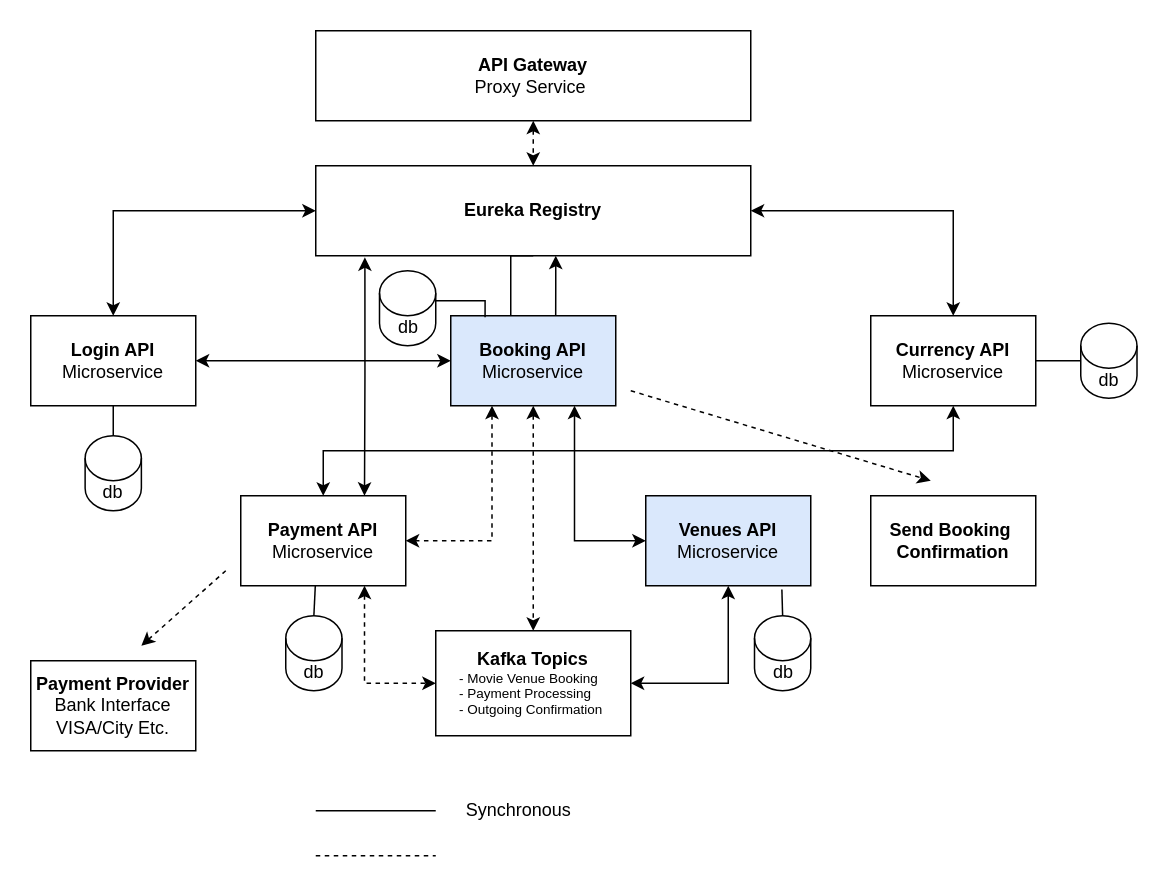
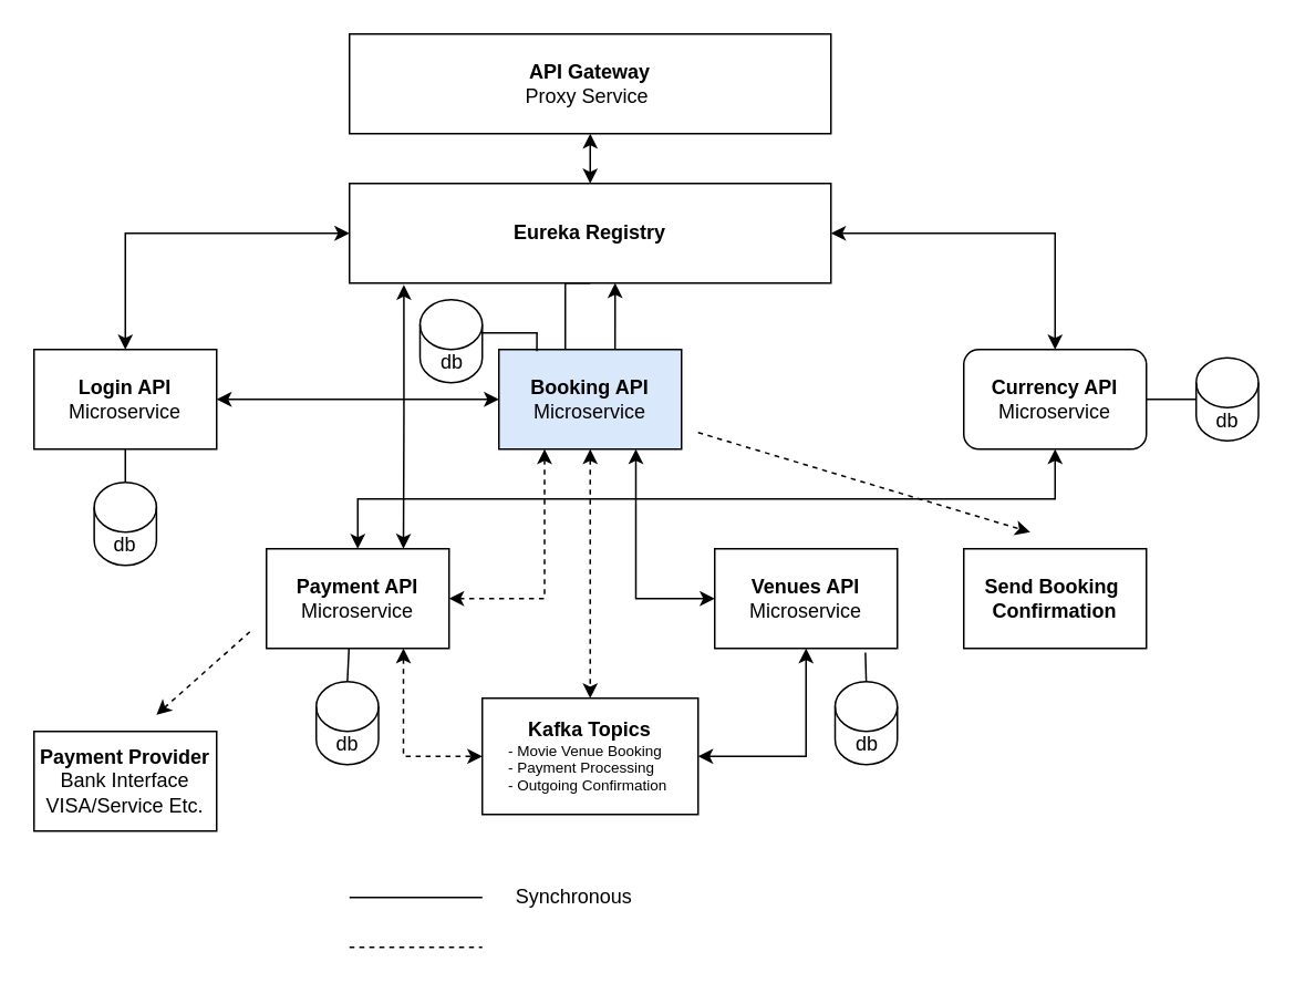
- <mxCell id="2" style="edgeStyle=orthogonalEdgeStyle;rounded=0;orthogonalLoop=1;jettySize=auto;html=1;exitX=0.5;exitY=1;exitDx=0;exitDy=0;entryX=0.5;entryY=0;entryDx=0;entryDy=0;endArrow=classic;endFill=1;startArrow=classic;startFill=1;dashed=1;" edge="1" parent="1" source="3" target="8"><mxGeometry relative="1" as="geometry" /></mxCell>
+ <mxCell id="2" style="edgeStyle=orthogonalEdgeStyle;rounded=0;orthogonalLoop=1;jettySize=auto;html=1;exitX=0.5;exitY=1;exitDx=0;exitDy=0;entryX=0.5;entryY=0;entryDx=0;entryDy=0;endArrow=classic;endFill=1;startArrow=classic;startFill=1;" edge="1" parent="1" source="3" target="8"><mxGeometry relative="1" as="geometry" /></mxCell>
- <mxCell id="21" value="&lt;b&gt;Currency API&lt;/b&gt;&lt;br&gt;Microservice" style="rounded=0;whiteSpace=wrap;html=1;" vertex="1" parent="1"><mxGeometry x="580" y="210" width="110" height="60" as="geometry" /></mxCell>
+ <mxCell id="21" value="&lt;b&gt;Currency API&lt;/b&gt;&lt;br&gt;Microservice" style="whiteSpace=wrap;html=1;rounded=1;" vertex="1" parent="1"><mxGeometry x="580" y="210" width="110" height="60" as="geometry" /></mxCell>
- <mxCell id="22" value="&lt;b&gt;Venues API&lt;/b&gt;&lt;br&gt;Microservice" style="rounded=0;whiteSpace=wrap;html=1;fillColor=#dae8fc;" vertex="1" parent="1"><mxGeometry x="430" y="330" width="110" height="60" as="geometry" /></mxCell>
+ <mxCell id="22" value="&lt;b&gt;Venues API&lt;/b&gt;&lt;br&gt;Microservice" style="rounded=0;whiteSpace=wrap;html=1;" vertex="1" parent="1"><mxGeometry x="430" y="330" width="110" height="60" as="geometry" /></mxCell>
- <mxCell id="29" value="&lt;b&gt;Payment Provider&lt;br&gt;&lt;/b&gt;Bank Interface&lt;br&gt;VISA/City Etc." style="rounded=0;whiteSpace=wrap;html=1;" vertex="1" parent="1"><mxGeometry x="20" y="440" width="110" height="60" as="geometry" /></mxCell>
+ <mxCell id="29" value="&lt;b&gt;Payment Provider&lt;br&gt;&lt;/b&gt;Bank Interface&lt;br&gt;VISA/Service Etc." style="rounded=0;whiteSpace=wrap;html=1;" vertex="1" parent="1"><mxGeometry x="20" y="440" width="110" height="60" as="geometry" /></mxCell>
